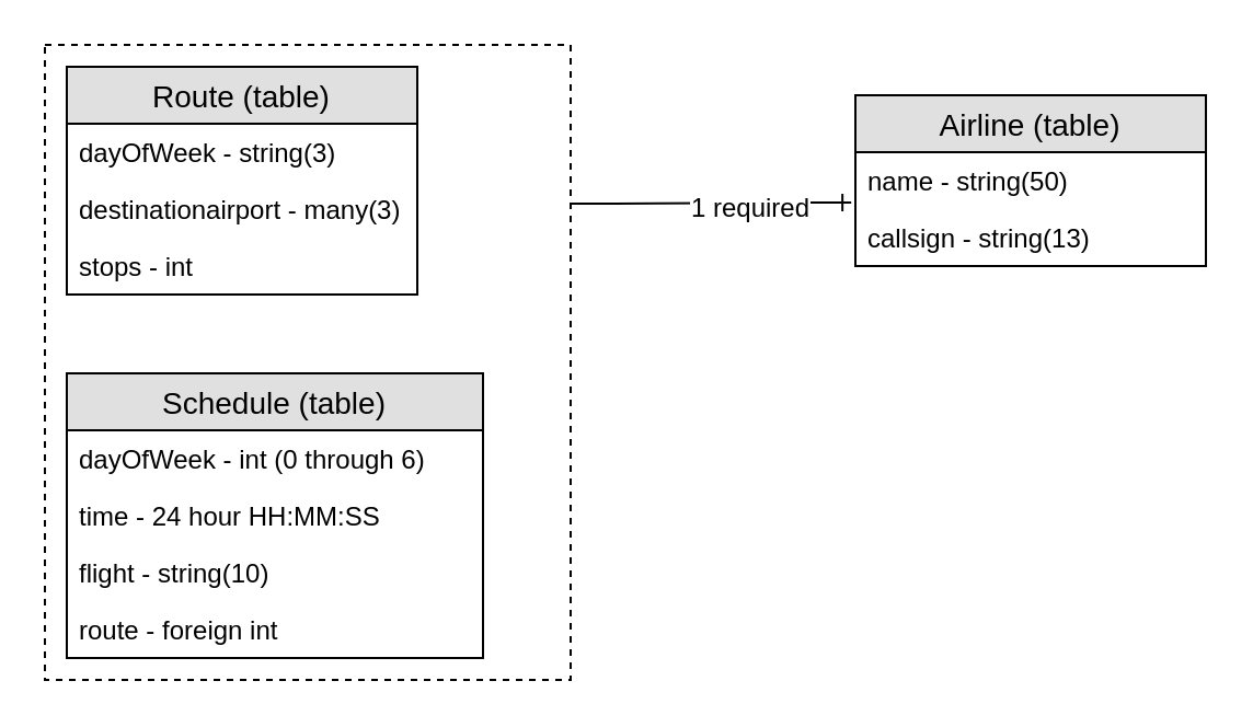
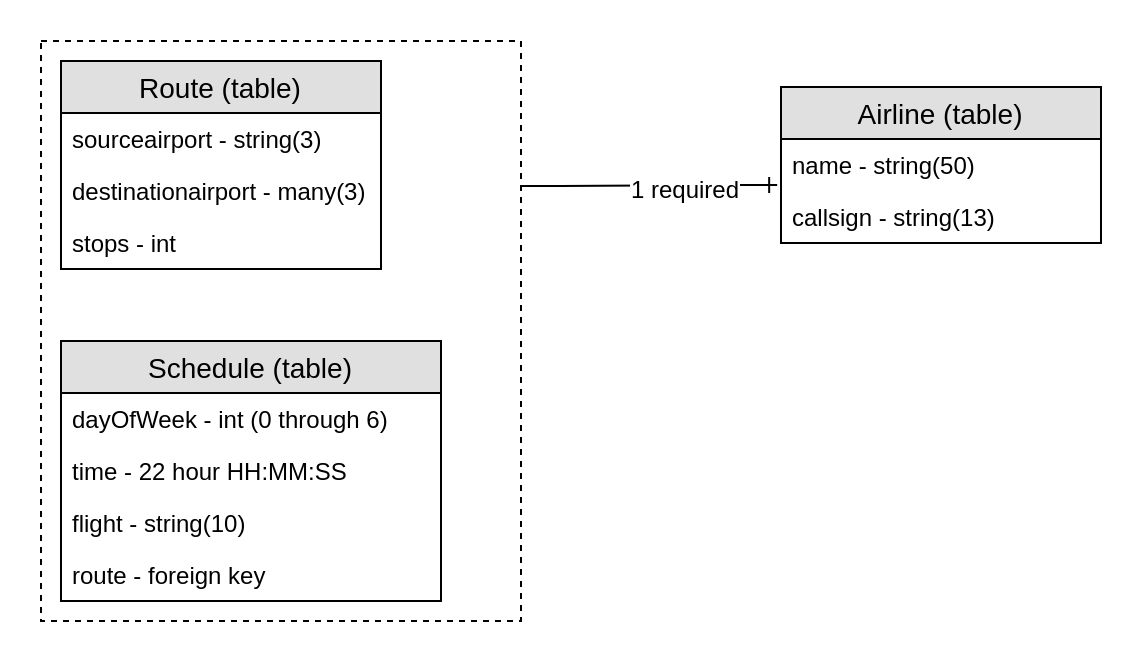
- <mxCell id="3" value="dayOfWeek - string(3)" style="text;strokeColor=none;fillColor=none;spacingLeft=4;spacingRight=4;overflow=hidden;rotatable=0;points=[[0,0.5],[1,0.5]];portConstraint=eastwest;fontSize=12;" vertex="1" parent="2"><mxGeometry y="26" width="160" height="26" as="geometry" /></mxCell>
+ <mxCell id="3" value="sourceairport - string(3)" style="text;strokeColor=none;fillColor=none;spacingLeft=4;spacingRight=4;overflow=hidden;rotatable=0;points=[[0,0.5],[1,0.5]];portConstraint=eastwest;fontSize=12;" vertex="1" parent="2"><mxGeometry y="26" width="160" height="26" as="geometry" /></mxCell>
- <mxCell id="13" value="time - 24 hour HH:MM:SS" style="text;strokeColor=none;fillColor=none;spacingLeft=4;spacingRight=4;overflow=hidden;rotatable=0;points=[[0,0.5],[1,0.5]];portConstraint=eastwest;fontSize=12;" vertex="1" parent="11"><mxGeometry y="52" width="190" height="26" as="geometry" /></mxCell>
+ <mxCell id="13" value="time - 22 hour HH:MM:SS" style="text;strokeColor=none;fillColor=none;spacingLeft=4;spacingRight=4;overflow=hidden;rotatable=0;points=[[0,0.5],[1,0.5]];portConstraint=eastwest;fontSize=12;" vertex="1" parent="11"><mxGeometry y="52" width="190" height="26" as="geometry" /></mxCell>
- <mxCell id="15" value="route - foreign int" style="text;strokeColor=none;fillColor=none;spacingLeft=4;spacingRight=4;overflow=hidden;rotatable=0;points=[[0,0.5],[1,0.5]];portConstraint=eastwest;fontSize=12;" vertex="1" parent="11"><mxGeometry y="104" width="190" height="26" as="geometry" /></mxCell>
+ <mxCell id="15" value="route - foreign key" style="text;strokeColor=none;fillColor=none;spacingLeft=4;spacingRight=4;overflow=hidden;rotatable=0;points=[[0,0.5],[1,0.5]];portConstraint=eastwest;fontSize=12;" vertex="1" parent="11"><mxGeometry y="104" width="190" height="26" as="geometry" /></mxCell>
